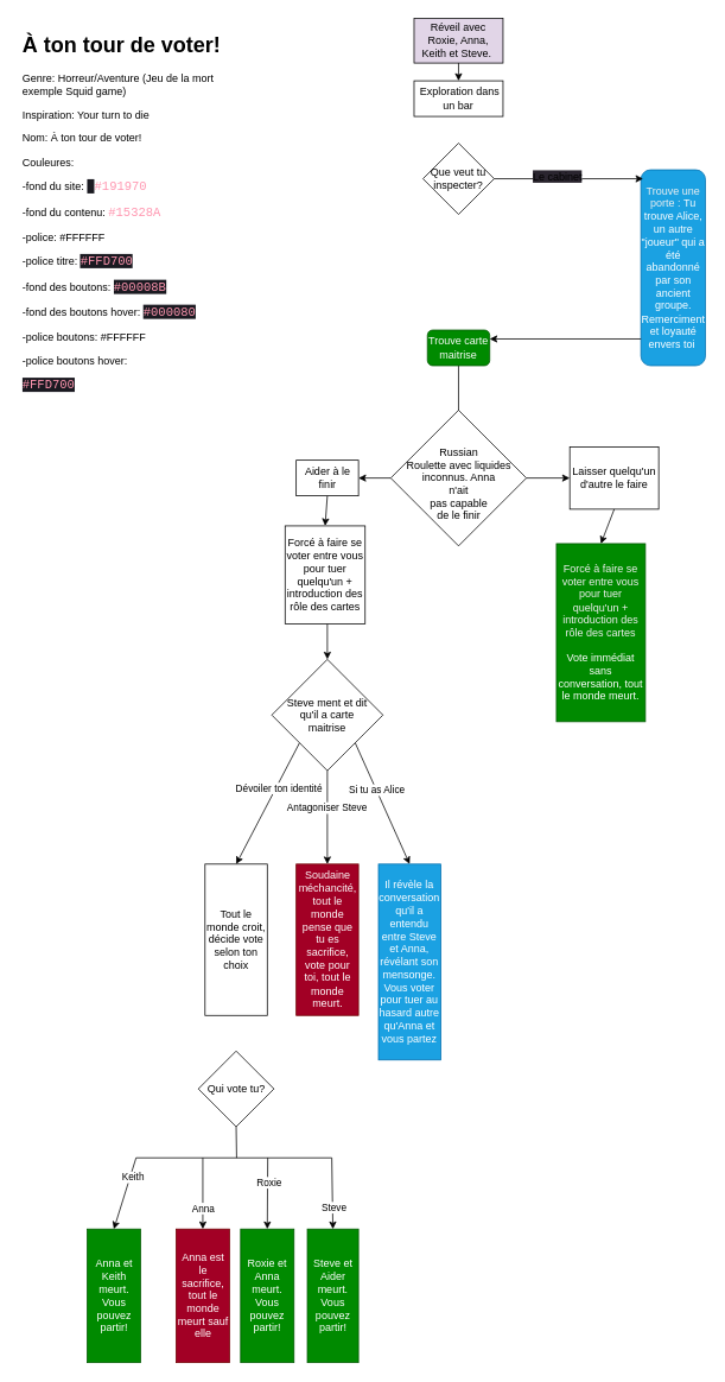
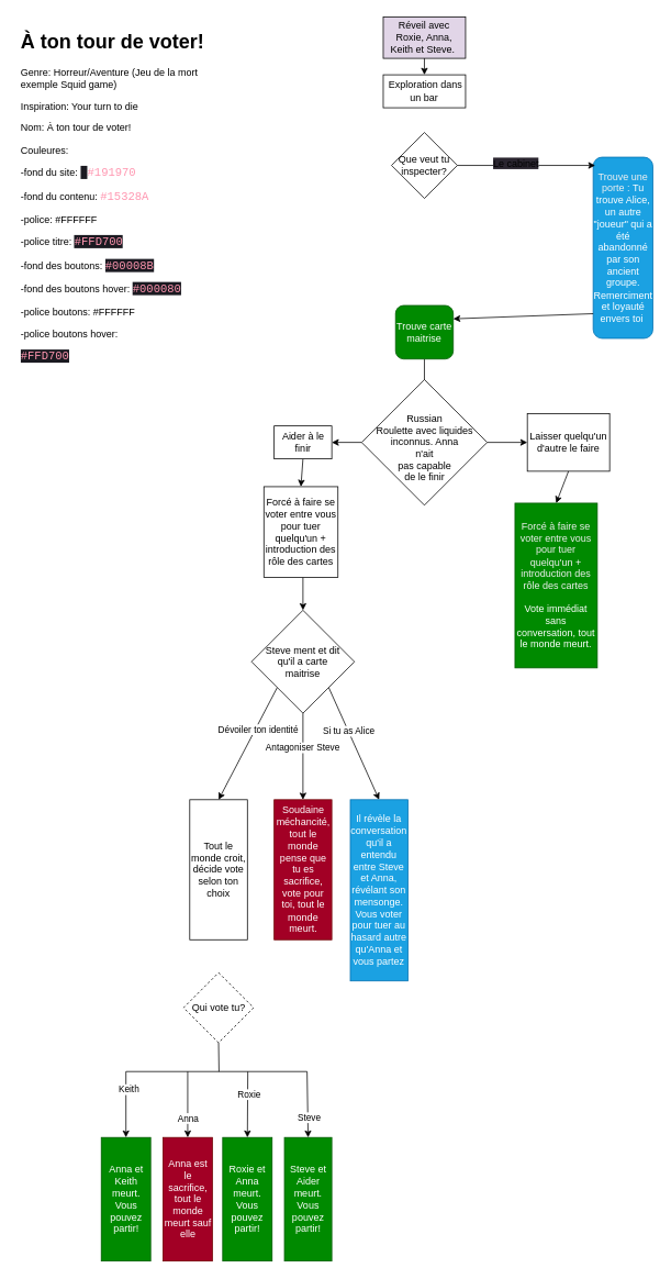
- <mxCell id="5" value="Trouve carte maitrise" style="rounded=1;whiteSpace=wrap;html=1;fillColor=#008a00;fontColor=#ffffff;strokeColor=#005700;" parent="1" vertex="1"><mxGeometry x="480" y="370" width="70" height="40" as="geometry" /></mxCell>
+ <mxCell id="5" value="Trouve carte maitrise" style="rounded=1;whiteSpace=wrap;html=1;fillColor=#008a00;fontColor=#ffffff;strokeColor=#005700;" parent="1" vertex="1"><mxGeometry x="480" y="370" width="70" height="65" as="geometry" /></mxCell>
- <mxCell id="23" value="Qui vote tu?" style="rhombus;whiteSpace=wrap;html=1;" parent="1" vertex="1"><mxGeometry x="222.5" y="1180" width="85" height="85" as="geometry" /></mxCell>
+ <mxCell id="23" value="Qui vote tu?" style="rhombus;whiteSpace=wrap;html=1;dashed=1;" parent="1" vertex="1"><mxGeometry x="222.5" y="1180" width="85" height="85" as="geometry" /></mxCell>
- <mxCell id="24" value="Anna et Keith meurt. Vous pouvez partir!" style="rounded=0;whiteSpace=wrap;html=1;fillColor=#008a00;fontColor=#ffffff;strokeColor=#005700;" parent="1" vertex="1"><mxGeometry x="97.5" y="1380" width="60" height="150" as="geometry" /></mxCell>
+ <mxCell id="24" value="Anna et Keith meurt. Vous pouvez partir!" style="rounded=0;whiteSpace=wrap;html=1;fillColor=#008a00;fontColor=#ffffff;strokeColor=#005700;" parent="1" vertex="1"><mxGeometry x="122.5" y="1380" width="60" height="150" as="geometry" /></mxCell>
